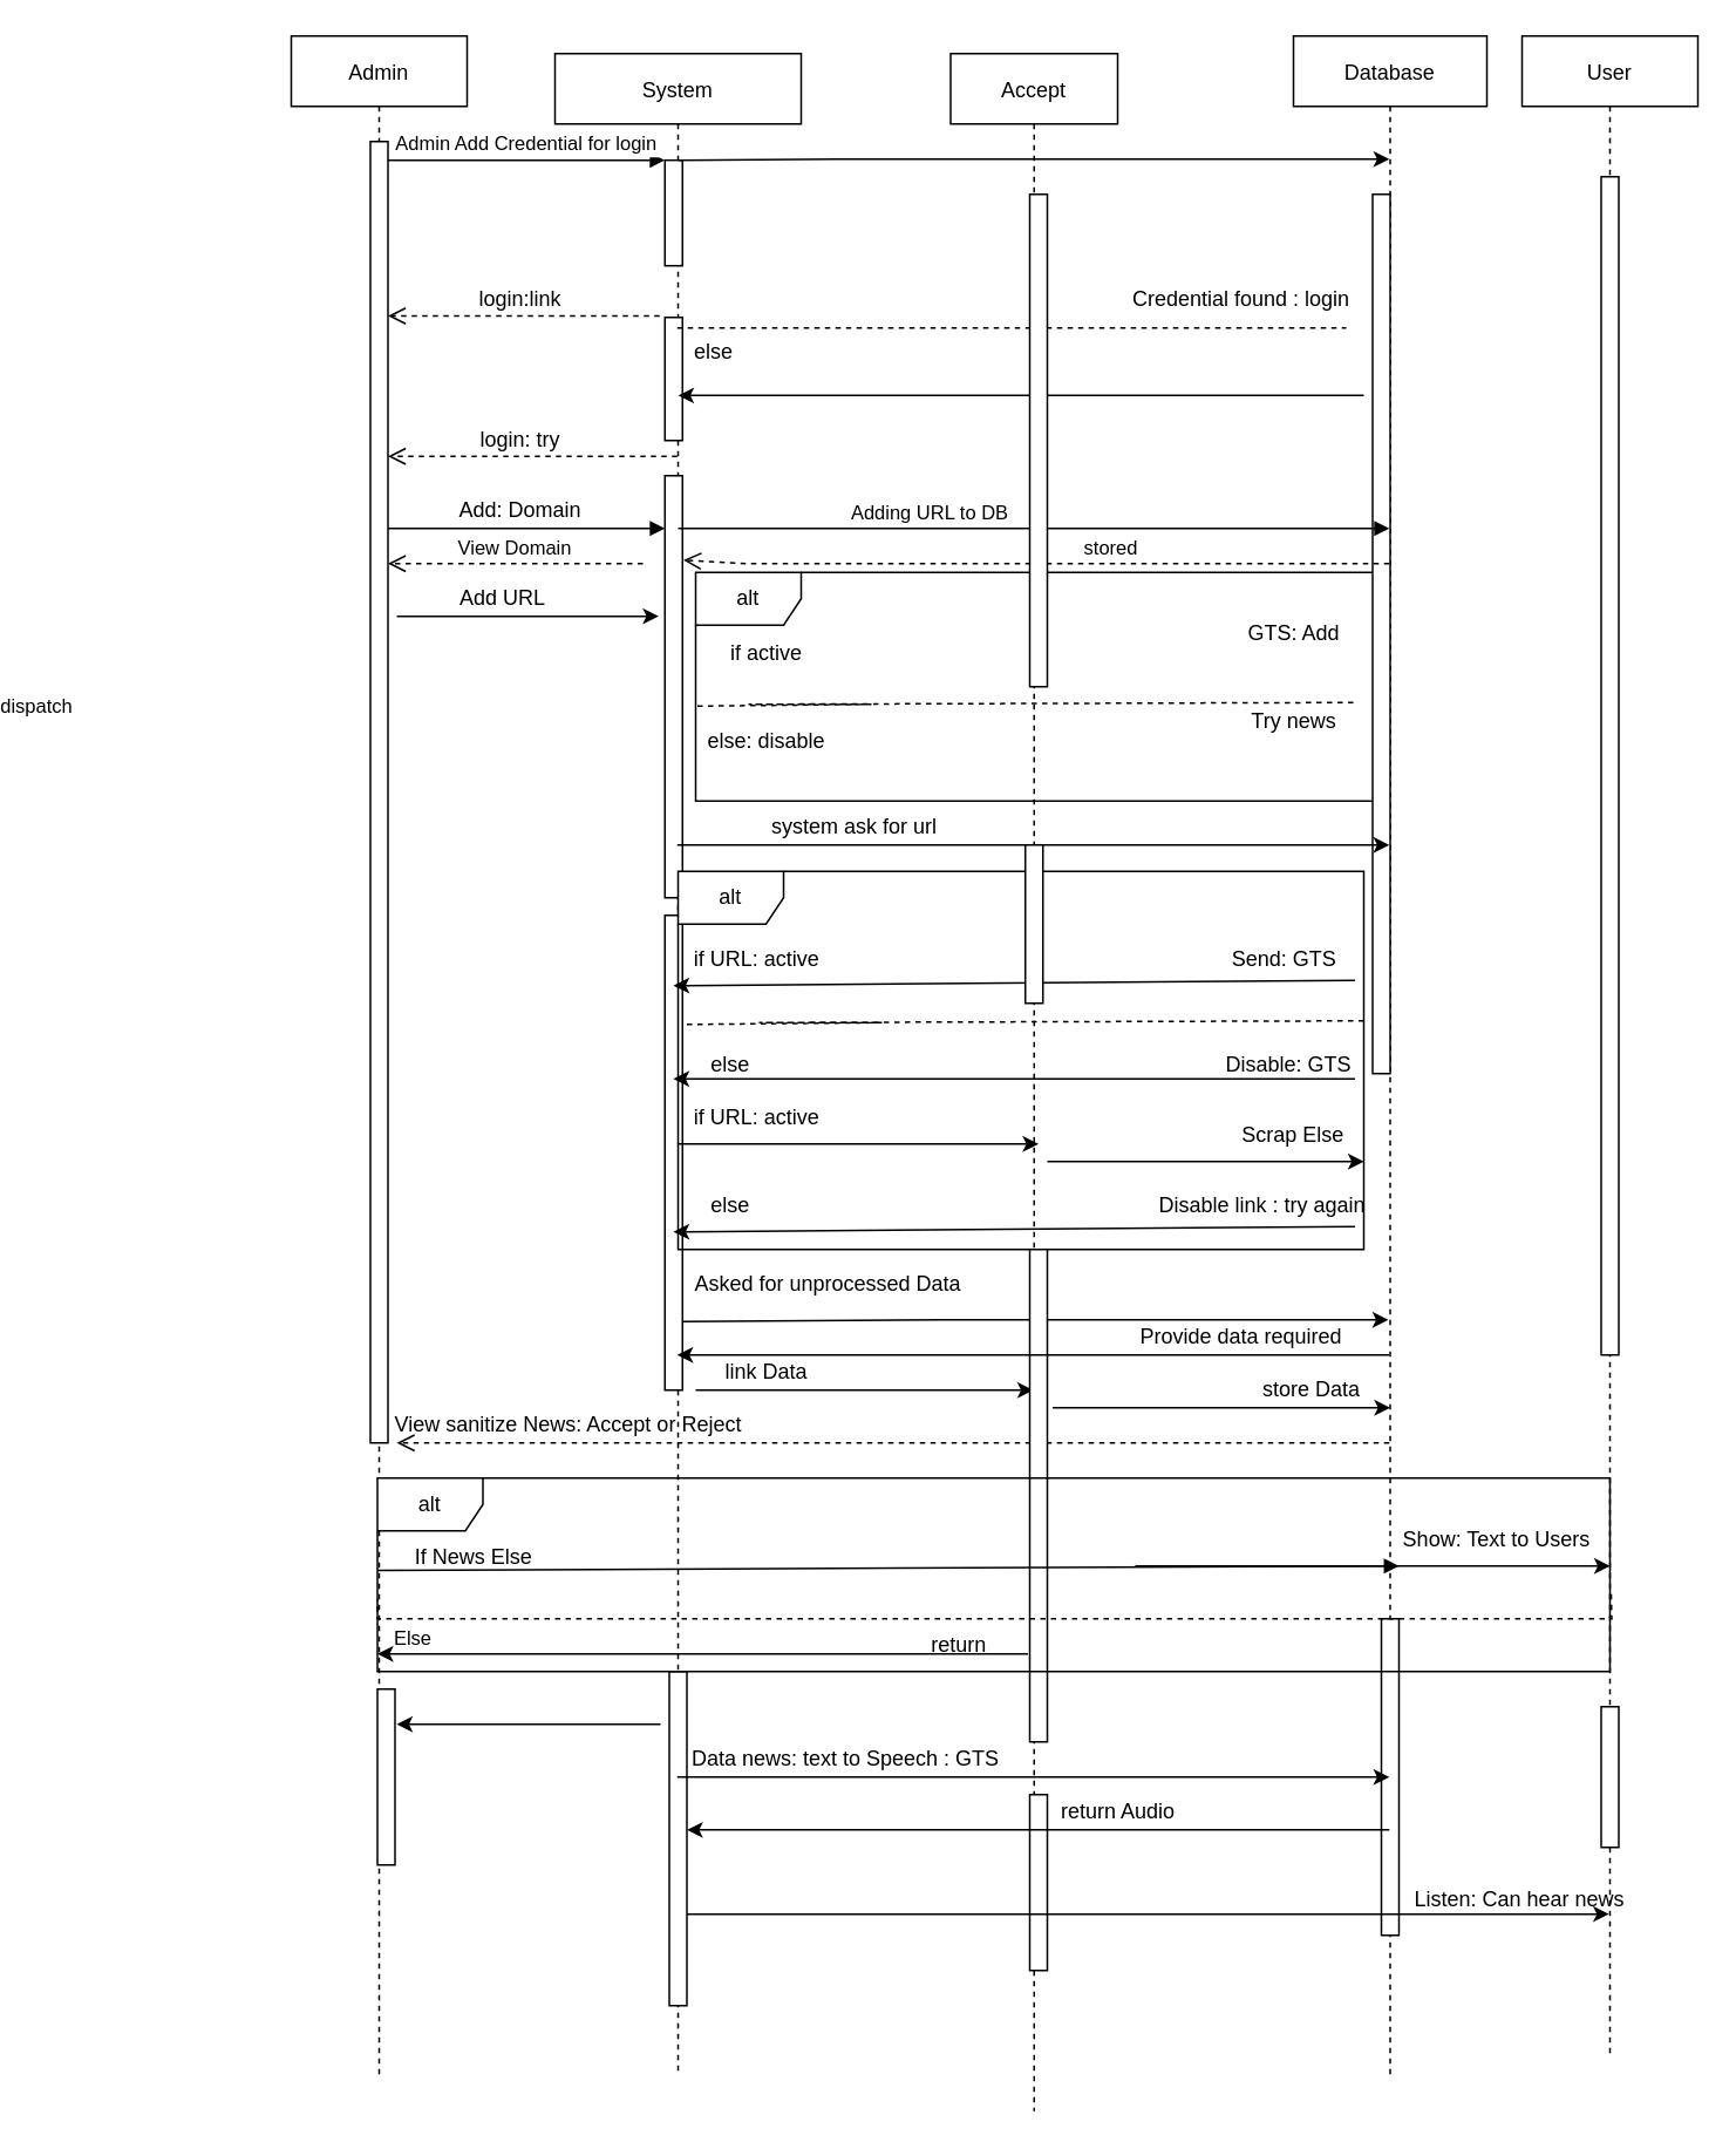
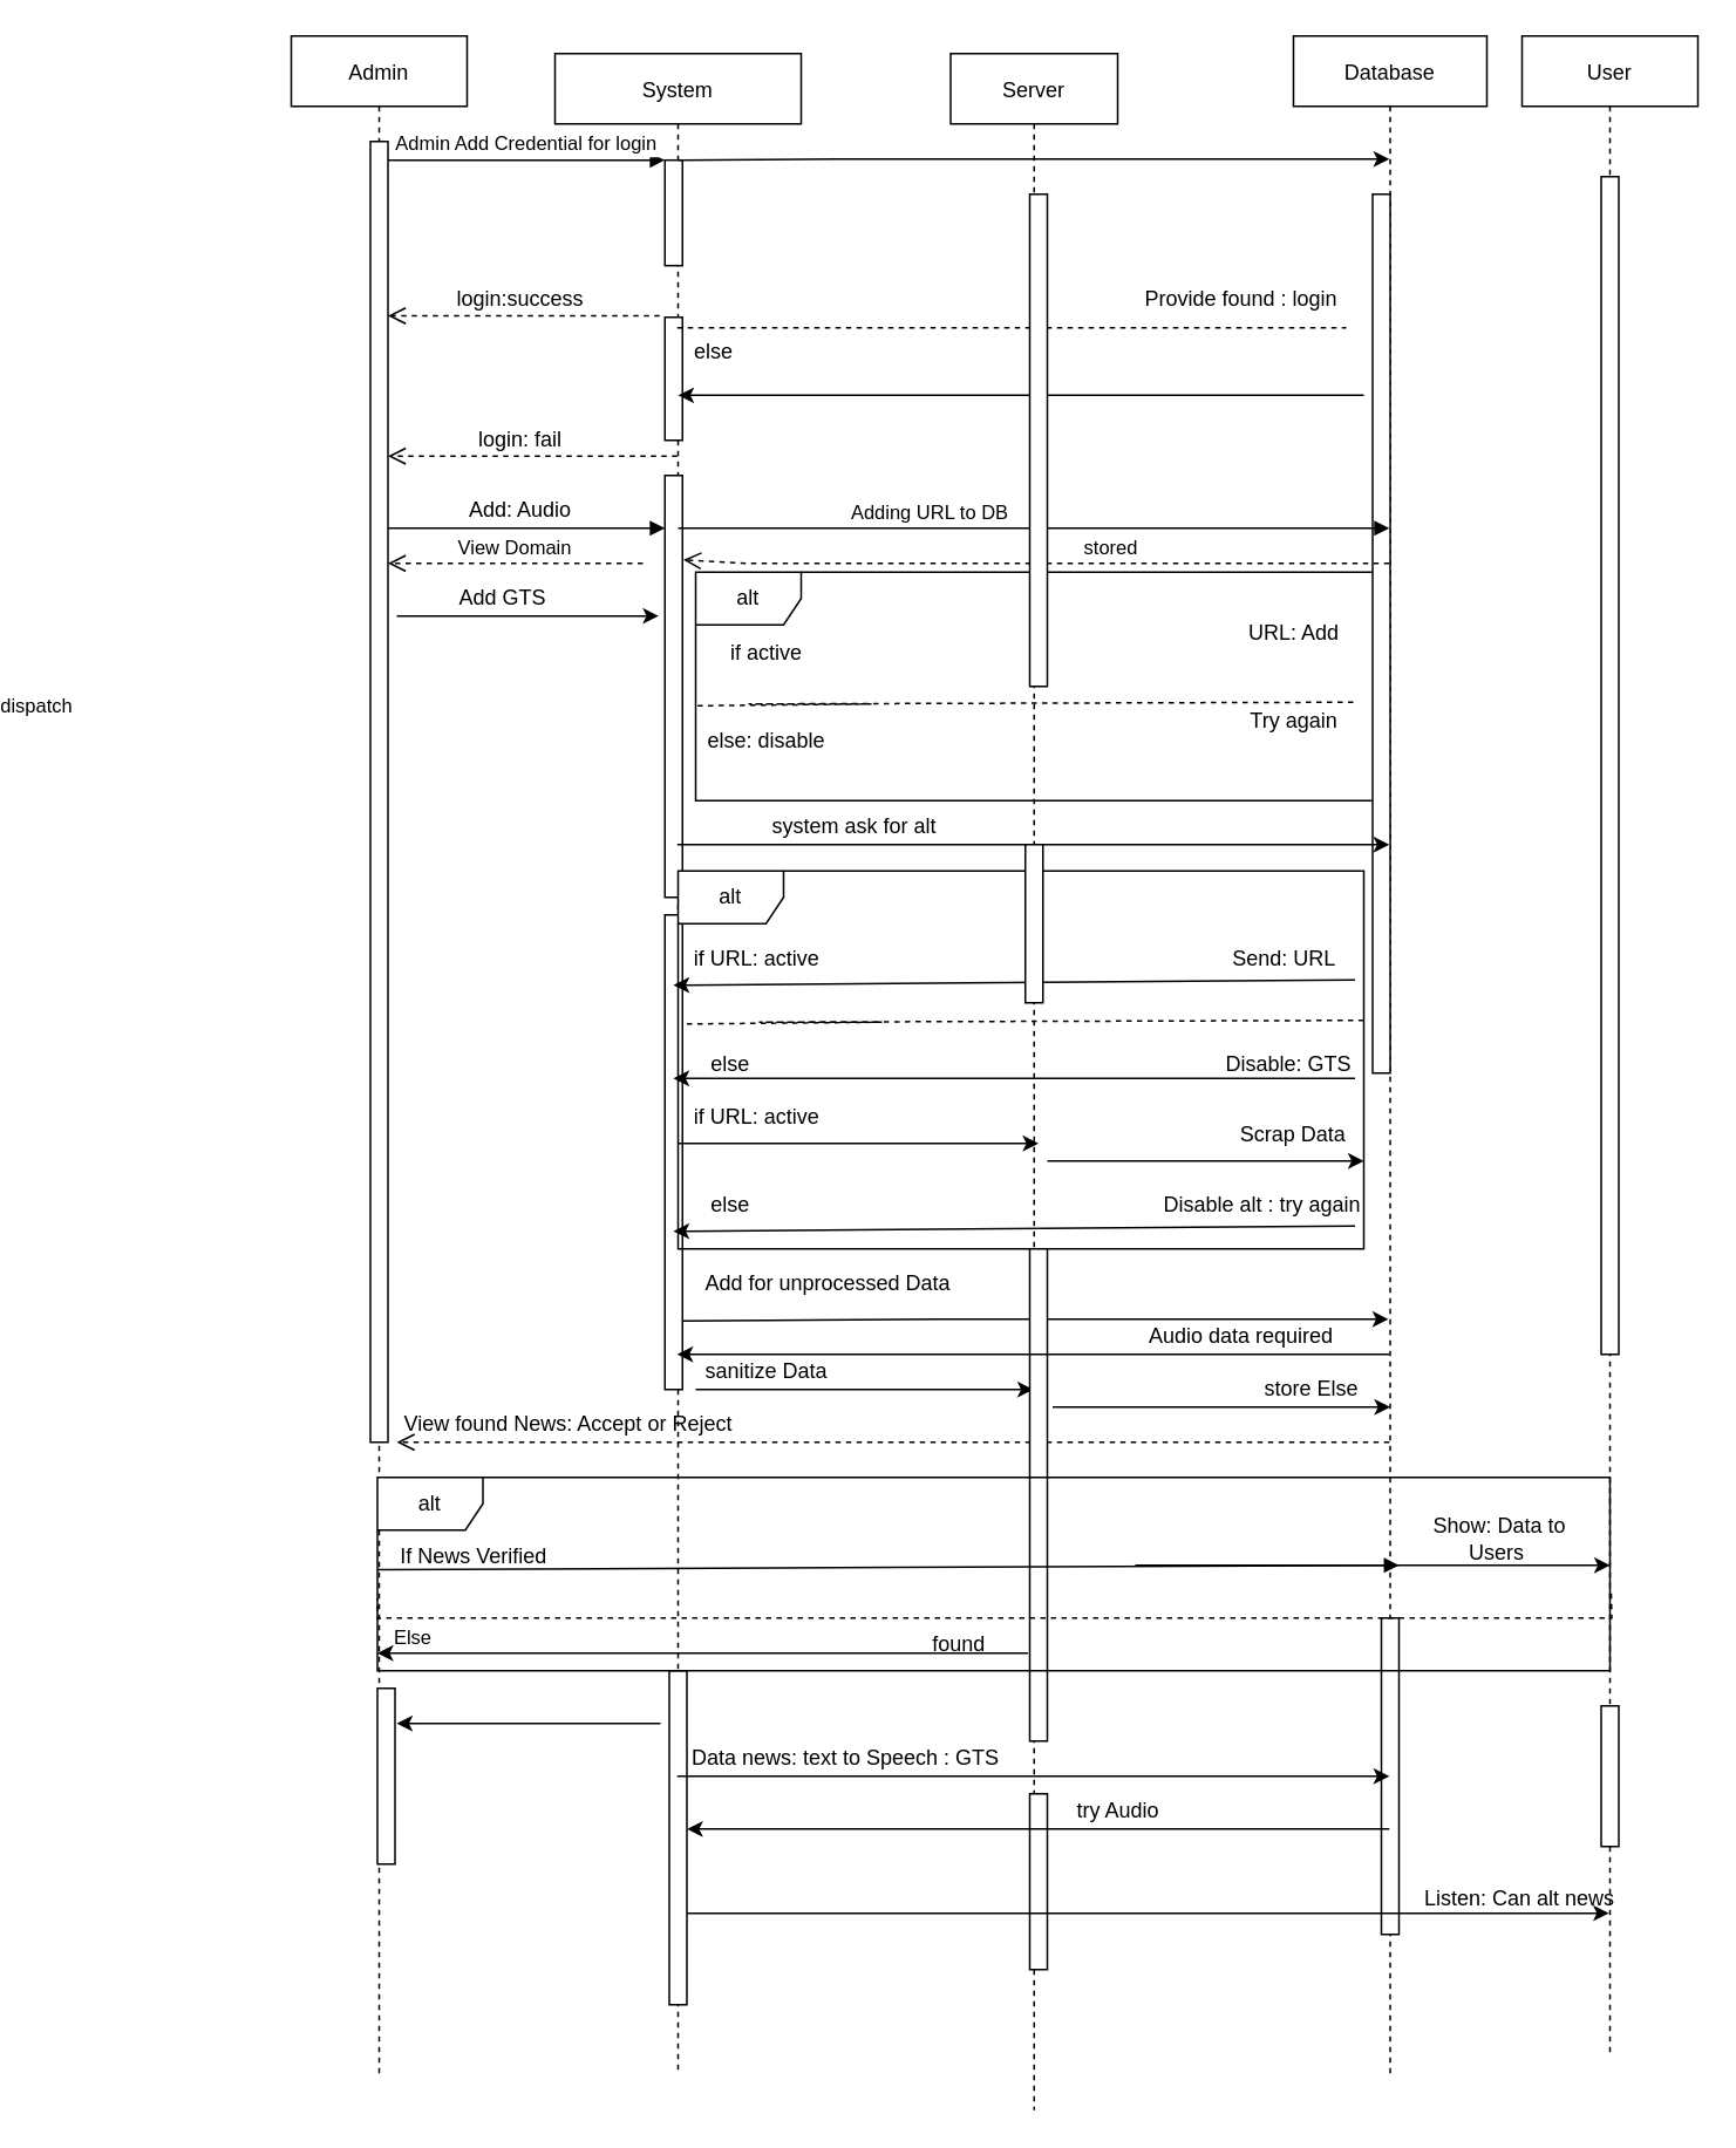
- <mxCell id="57" value="Accept" style="shape=umlLifeline;perimeter=lifelinePerimeter;container=1;collapsible=0;recursiveResize=0;rounded=0;shadow=0;strokeWidth=1;" parent="1" vertex="1"><mxGeometry x="395" y="30" width="95" height="1170" as="geometry" /></mxCell>
+ <mxCell id="57" value="Server" style="shape=umlLifeline;perimeter=lifelinePerimeter;container=1;collapsible=0;recursiveResize=0;rounded=0;shadow=0;strokeWidth=1;" parent="1" vertex="1"><mxGeometry x="395" y="30" width="95" height="1170" as="geometry" /></mxCell>
- <mxCell id="37" value="login:link" style="text;html=1;align=center;verticalAlign=middle;resizable=0;points=[];autosize=1;strokeColor=none;fillColor=none;" parent="1" vertex="1"><mxGeometry x="105" y="160" width="90" height="20" as="geometry" /></mxCell>
+ <mxCell id="37" value="login:success" style="text;html=1;align=center;verticalAlign=middle;resizable=0;points=[];autosize=1;strokeColor=none;fillColor=none;" parent="1" vertex="1"><mxGeometry x="105" y="160" width="90" height="20" as="geometry" /></mxCell>
- <mxCell id="43" value="Credential found : login" style="text;html=1;align=center;verticalAlign=middle;resizable=0;points=[];autosize=1;strokeColor=none;fillColor=none;" parent="1" vertex="1"><mxGeometry x="490" y="160" width="140" height="20" as="geometry" /></mxCell>
+ <mxCell id="43" value="Provide found : login" style="text;html=1;align=center;verticalAlign=middle;resizable=0;points=[];autosize=1;strokeColor=none;fillColor=none;" parent="1" vertex="1"><mxGeometry x="490" y="160" width="140" height="20" as="geometry" /></mxCell>
- <mxCell id="36" value="login: try" style="text;html=1;align=center;verticalAlign=middle;resizable=0;points=[];autosize=1;strokeColor=none;fillColor=none;" parent="1" vertex="1"><mxGeometry x="120" y="240" width="60" height="20" as="geometry" /></mxCell>
+ <mxCell id="36" value="login: fail" style="text;html=1;align=center;verticalAlign=middle;resizable=0;points=[];autosize=1;strokeColor=none;fillColor=none;" parent="1" vertex="1"><mxGeometry x="120" y="240" width="60" height="20" as="geometry" /></mxCell>
- <mxCell id="38" value="Add: Domain" style="text;html=1;align=center;verticalAlign=middle;resizable=0;points=[];autosize=1;strokeColor=none;fillColor=none;" parent="1" vertex="1"><mxGeometry x="110" y="280" width="80" height="20" as="geometry" /></mxCell>
+ <mxCell id="38" value="Add: Audio" style="text;html=1;align=center;verticalAlign=middle;resizable=0;points=[];autosize=1;strokeColor=none;fillColor=none;" parent="1" vertex="1"><mxGeometry x="110" y="280" width="80" height="20" as="geometry" /></mxCell>
- <mxCell id="41" value="Add URL" style="text;html=1;align=center;verticalAlign=middle;resizable=0;points=[];autosize=1;strokeColor=none;fillColor=none;" parent="1" vertex="1"><mxGeometry x="110" y="330" width="60" height="20" as="geometry" /></mxCell>
+ <mxCell id="41" value="Add GTS" style="text;html=1;align=center;verticalAlign=middle;resizable=0;points=[];autosize=1;strokeColor=none;fillColor=none;" parent="1" vertex="1"><mxGeometry x="110" y="330" width="60" height="20" as="geometry" /></mxCell>
- <mxCell id="29" value="GTS: Add" style="text;html=1;align=center;verticalAlign=middle;resizable=0;points=[];autosize=1;strokeColor=none;fillColor=none;" parent="27" vertex="1"><mxGeometry x="-35" y="330" width="70" height="20" as="geometry" /></mxCell>
+ <mxCell id="29" value="URL: Add" style="text;html=1;align=center;verticalAlign=middle;resizable=0;points=[];autosize=1;strokeColor=none;fillColor=none;" parent="27" vertex="1"><mxGeometry x="-35" y="330" width="70" height="20" as="geometry" /></mxCell>
- <mxCell id="44" value="Try news" style="text;html=1;align=center;verticalAlign=middle;resizable=0;points=[];autosize=1;strokeColor=none;fillColor=none;" parent="1" vertex="1"><mxGeometry x="555" y="400" width="70" height="20" as="geometry" /></mxCell>
+ <mxCell id="44" value="Try again" style="text;html=1;align=center;verticalAlign=middle;resizable=0;points=[];autosize=1;strokeColor=none;fillColor=none;" parent="1" vertex="1"><mxGeometry x="555" y="400" width="70" height="20" as="geometry" /></mxCell>
- <mxCell id="48" value="system ask for url" style="text;html=1;align=center;verticalAlign=middle;resizable=0;points=[];autosize=1;strokeColor=none;fillColor=none;" parent="1" vertex="1"><mxGeometry x="285" y="460" width="110" height="20" as="geometry" /></mxCell>
+ <mxCell id="48" value="system ask for alt" style="text;html=1;align=center;verticalAlign=middle;resizable=0;points=[];autosize=1;strokeColor=none;fillColor=none;" parent="1" vertex="1"><mxGeometry x="285" y="460" width="110" height="20" as="geometry" /></mxCell>
- <mxCell id="53" value="Send: GTS" style="text;html=1;strokeColor=none;fillColor=none;align=center;verticalAlign=middle;whiteSpace=wrap;rounded=0;" parent="1" vertex="1"><mxGeometry x="550" y="530" width="70" height="30" as="geometry" /></mxCell>
+ <mxCell id="53" value="Send: URL" style="text;html=1;strokeColor=none;fillColor=none;align=center;verticalAlign=middle;whiteSpace=wrap;rounded=0;" parent="1" vertex="1"><mxGeometry x="550" y="530" width="70" height="30" as="geometry" /></mxCell>
- <mxCell id="65" value="Scrap Else" style="text;html=1;strokeColor=none;fillColor=none;align=center;verticalAlign=middle;whiteSpace=wrap;rounded=0;" parent="1" vertex="1"><mxGeometry x="550" y="630" width="80" height="30" as="geometry" /></mxCell>
+ <mxCell id="65" value="Scrap Data" style="text;html=1;strokeColor=none;fillColor=none;align=center;verticalAlign=middle;whiteSpace=wrap;rounded=0;" parent="1" vertex="1"><mxGeometry x="550" y="630" width="80" height="30" as="geometry" /></mxCell>
- <mxCell id="68" value="Disable link : try again" style="text;html=1;strokeColor=none;fillColor=none;align=center;verticalAlign=middle;whiteSpace=wrap;rounded=0;" parent="1" vertex="1"><mxGeometry x="510" y="670" width="125" height="30" as="geometry" /></mxCell>
+ <mxCell id="68" value="Disable alt : try again" style="text;html=1;strokeColor=none;fillColor=none;align=center;verticalAlign=middle;whiteSpace=wrap;rounded=0;" parent="1" vertex="1"><mxGeometry x="510" y="670" width="125" height="30" as="geometry" /></mxCell>
- <mxCell id="69" value="Asked for unprocessed Data" style="text;html=1;align=center;verticalAlign=middle;resizable=0;points=[];autosize=1;strokeColor=none;fillColor=none;" parent="1" vertex="1"><mxGeometry x="240" y="720" width="170" height="20" as="geometry" /></mxCell>
+ <mxCell id="69" value="Add for unprocessed Data" style="text;html=1;align=center;verticalAlign=middle;resizable=0;points=[];autosize=1;strokeColor=none;fillColor=none;" parent="1" vertex="1"><mxGeometry x="240" y="720" width="170" height="20" as="geometry" /></mxCell>
- <mxCell id="71" value="Provide data required" style="text;html=1;align=center;verticalAlign=middle;resizable=0;points=[];autosize=1;strokeColor=none;fillColor=none;" parent="1" vertex="1"><mxGeometry x="495" y="750" width="130" height="20" as="geometry" /></mxCell>
+ <mxCell id="71" value="Audio data required" style="text;html=1;align=center;verticalAlign=middle;resizable=0;points=[];autosize=1;strokeColor=none;fillColor=none;" parent="1" vertex="1"><mxGeometry x="495" y="750" width="130" height="20" as="geometry" /></mxCell>
- <mxCell id="21" value="link Data" style="text;html=1;align=center;verticalAlign=middle;resizable=0;points=[];autosize=1;strokeColor=none;fillColor=none;" parent="9" vertex="1"><mxGeometry x="80" y="740" width="80" height="20" as="geometry" /></mxCell>
+ <mxCell id="21" value="sanitize Data" style="text;html=1;align=center;verticalAlign=middle;resizable=0;points=[];autosize=1;strokeColor=none;fillColor=none;" parent="9" vertex="1"><mxGeometry x="80" y="740" width="80" height="20" as="geometry" /></mxCell>
- <mxCell id="31" value="store Data" style="text;html=1;align=center;verticalAlign=middle;resizable=0;points=[];autosize=1;strokeColor=none;fillColor=none;" parent="27" vertex="1"><mxGeometry x="-25" y="760" width="70" height="20" as="geometry" /></mxCell>
+ <mxCell id="31" value="store Else" style="text;html=1;align=center;verticalAlign=middle;resizable=0;points=[];autosize=1;strokeColor=none;fillColor=none;" parent="27" vertex="1"><mxGeometry x="-25" y="760" width="70" height="20" as="geometry" /></mxCell>
- <mxCell id="19" value="View sanitize News: Accept or Reject&amp;nbsp;" style="text;html=1;align=center;verticalAlign=middle;resizable=0;points=[];autosize=1;strokeColor=none;fillColor=none;" parent="9" vertex="1"><mxGeometry x="-101" y="770" width="220" height="20" as="geometry" /></mxCell>
+ <mxCell id="19" value="View found News: Accept or Reject&amp;nbsp;" style="text;html=1;align=center;verticalAlign=middle;resizable=0;points=[];autosize=1;strokeColor=none;fillColor=none;" parent="9" vertex="1"><mxGeometry x="-101" y="770" width="220" height="20" as="geometry" /></mxCell>
- <mxCell id="77" value="Show: Text to Users&amp;nbsp;" style="text;html=1;strokeColor=none;fillColor=none;align=center;verticalAlign=middle;whiteSpace=wrap;rounded=0;" parent="1" vertex="1"><mxGeometry x="650" y="860" width="115" height="30" as="geometry" /></mxCell>
+ <mxCell id="77" value="Show: Data to Users&amp;nbsp;" style="text;html=1;strokeColor=none;fillColor=none;align=center;verticalAlign=middle;whiteSpace=wrap;rounded=0;" parent="1" vertex="1"><mxGeometry x="650" y="860" width="115" height="30" as="geometry" /></mxCell>
- <mxCell id="75" value="If News Else" style="text;html=1;strokeColor=none;fillColor=none;align=center;verticalAlign=middle;whiteSpace=wrap;rounded=0;" parent="1" vertex="1"><mxGeometry x="69" y="870" width="110" height="30" as="geometry" /></mxCell>
+ <mxCell id="75" value="If News Verified" style="text;html=1;strokeColor=none;fillColor=none;align=center;verticalAlign=middle;whiteSpace=wrap;rounded=0;" parent="1" vertex="1"><mxGeometry x="69" y="870" width="110" height="30" as="geometry" /></mxCell>
- <mxCell id="79" value="return" style="text;html=1;strokeColor=none;fillColor=none;align=center;verticalAlign=middle;whiteSpace=wrap;rounded=0;" parent="1" vertex="1"><mxGeometry x="370" y="920" width="60" height="30" as="geometry" /></mxCell>
+ <mxCell id="79" value="found" style="text;html=1;strokeColor=none;fillColor=none;align=center;verticalAlign=middle;whiteSpace=wrap;rounded=0;" parent="1" vertex="1"><mxGeometry x="370" y="920" width="60" height="30" as="geometry" /></mxCell>
- <mxCell id="86" value="return Audio" style="text;html=1;align=center;verticalAlign=middle;resizable=0;points=[];autosize=1;strokeColor=none;fillColor=none;" parent="1" vertex="1"><mxGeometry x="450" y="1020" width="80" height="20" as="geometry" /></mxCell>
+ <mxCell id="86" value="try Audio" style="text;html=1;align=center;verticalAlign=middle;resizable=0;points=[];autosize=1;strokeColor=none;fillColor=none;" parent="1" vertex="1"><mxGeometry x="450" y="1020" width="80" height="20" as="geometry" /></mxCell>
- <mxCell id="88" value="Listen: Can hear news&amp;nbsp;" style="text;html=1;align=center;verticalAlign=middle;resizable=0;points=[];autosize=1;strokeColor=none;fillColor=none;" parent="1" vertex="1"><mxGeometry x="650" y="1070" width="140" height="20" as="geometry" /></mxCell>
+ <mxCell id="88" value="Listen: Can alt news&amp;nbsp;" style="text;html=1;align=center;verticalAlign=middle;resizable=0;points=[];autosize=1;strokeColor=none;fillColor=none;" parent="1" vertex="1"><mxGeometry x="650" y="1070" width="140" height="20" as="geometry" /></mxCell>
